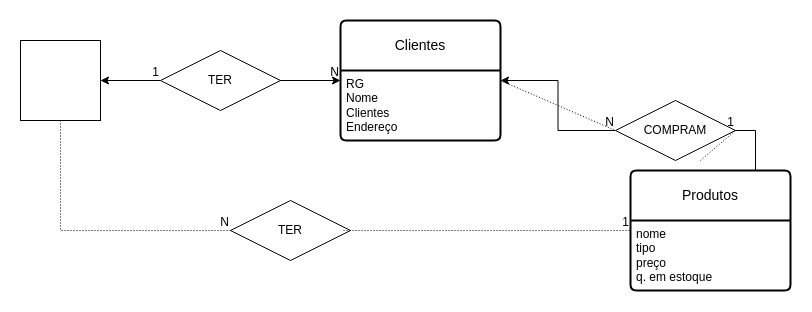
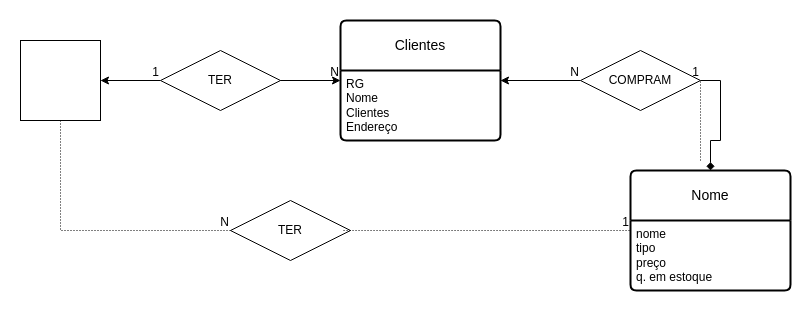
- <mxCell id="14" value="COMPRAM" style="shape=rhombus;perimeter=rhombusPerimeter;whiteSpace=wrap;html=1;align=center;" vertex="1" parent="1"><mxGeometry x="615" y="100" width="120" height="60" as="geometry" /></mxCell>
+ <mxCell id="14" value="COMPRAM" style="shape=rhombus;perimeter=rhombusPerimeter;whiteSpace=wrap;html=1;align=center;" vertex="1" parent="1"><mxGeometry x="580" y="50" width="120" height="60" as="geometry" /></mxCell>
- <mxCell id="19" value="Produtos" style="swimlane;childLayout=stackLayout;horizontal=1;startSize=50;horizontalStack=0;rounded=1;fontSize=14;fontStyle=0;strokeWidth=2;resizeParent=0;resizeLast=1;shadow=0;dashed=0;align=center;arcSize=4;whiteSpace=wrap;html=1;" vertex="1" parent="1"><mxGeometry x="630" y="170" width="160" height="120" as="geometry" /></mxCell>
+ <mxCell id="19" value="Nome" style="swimlane;childLayout=stackLayout;horizontal=1;startSize=50;horizontalStack=0;rounded=1;fontSize=14;fontStyle=0;strokeWidth=2;resizeParent=0;resizeLast=1;shadow=0;dashed=0;align=center;arcSize=4;whiteSpace=wrap;html=1;" vertex="1" parent="1"><mxGeometry x="630" y="170" width="160" height="120" as="geometry" /></mxCell>
